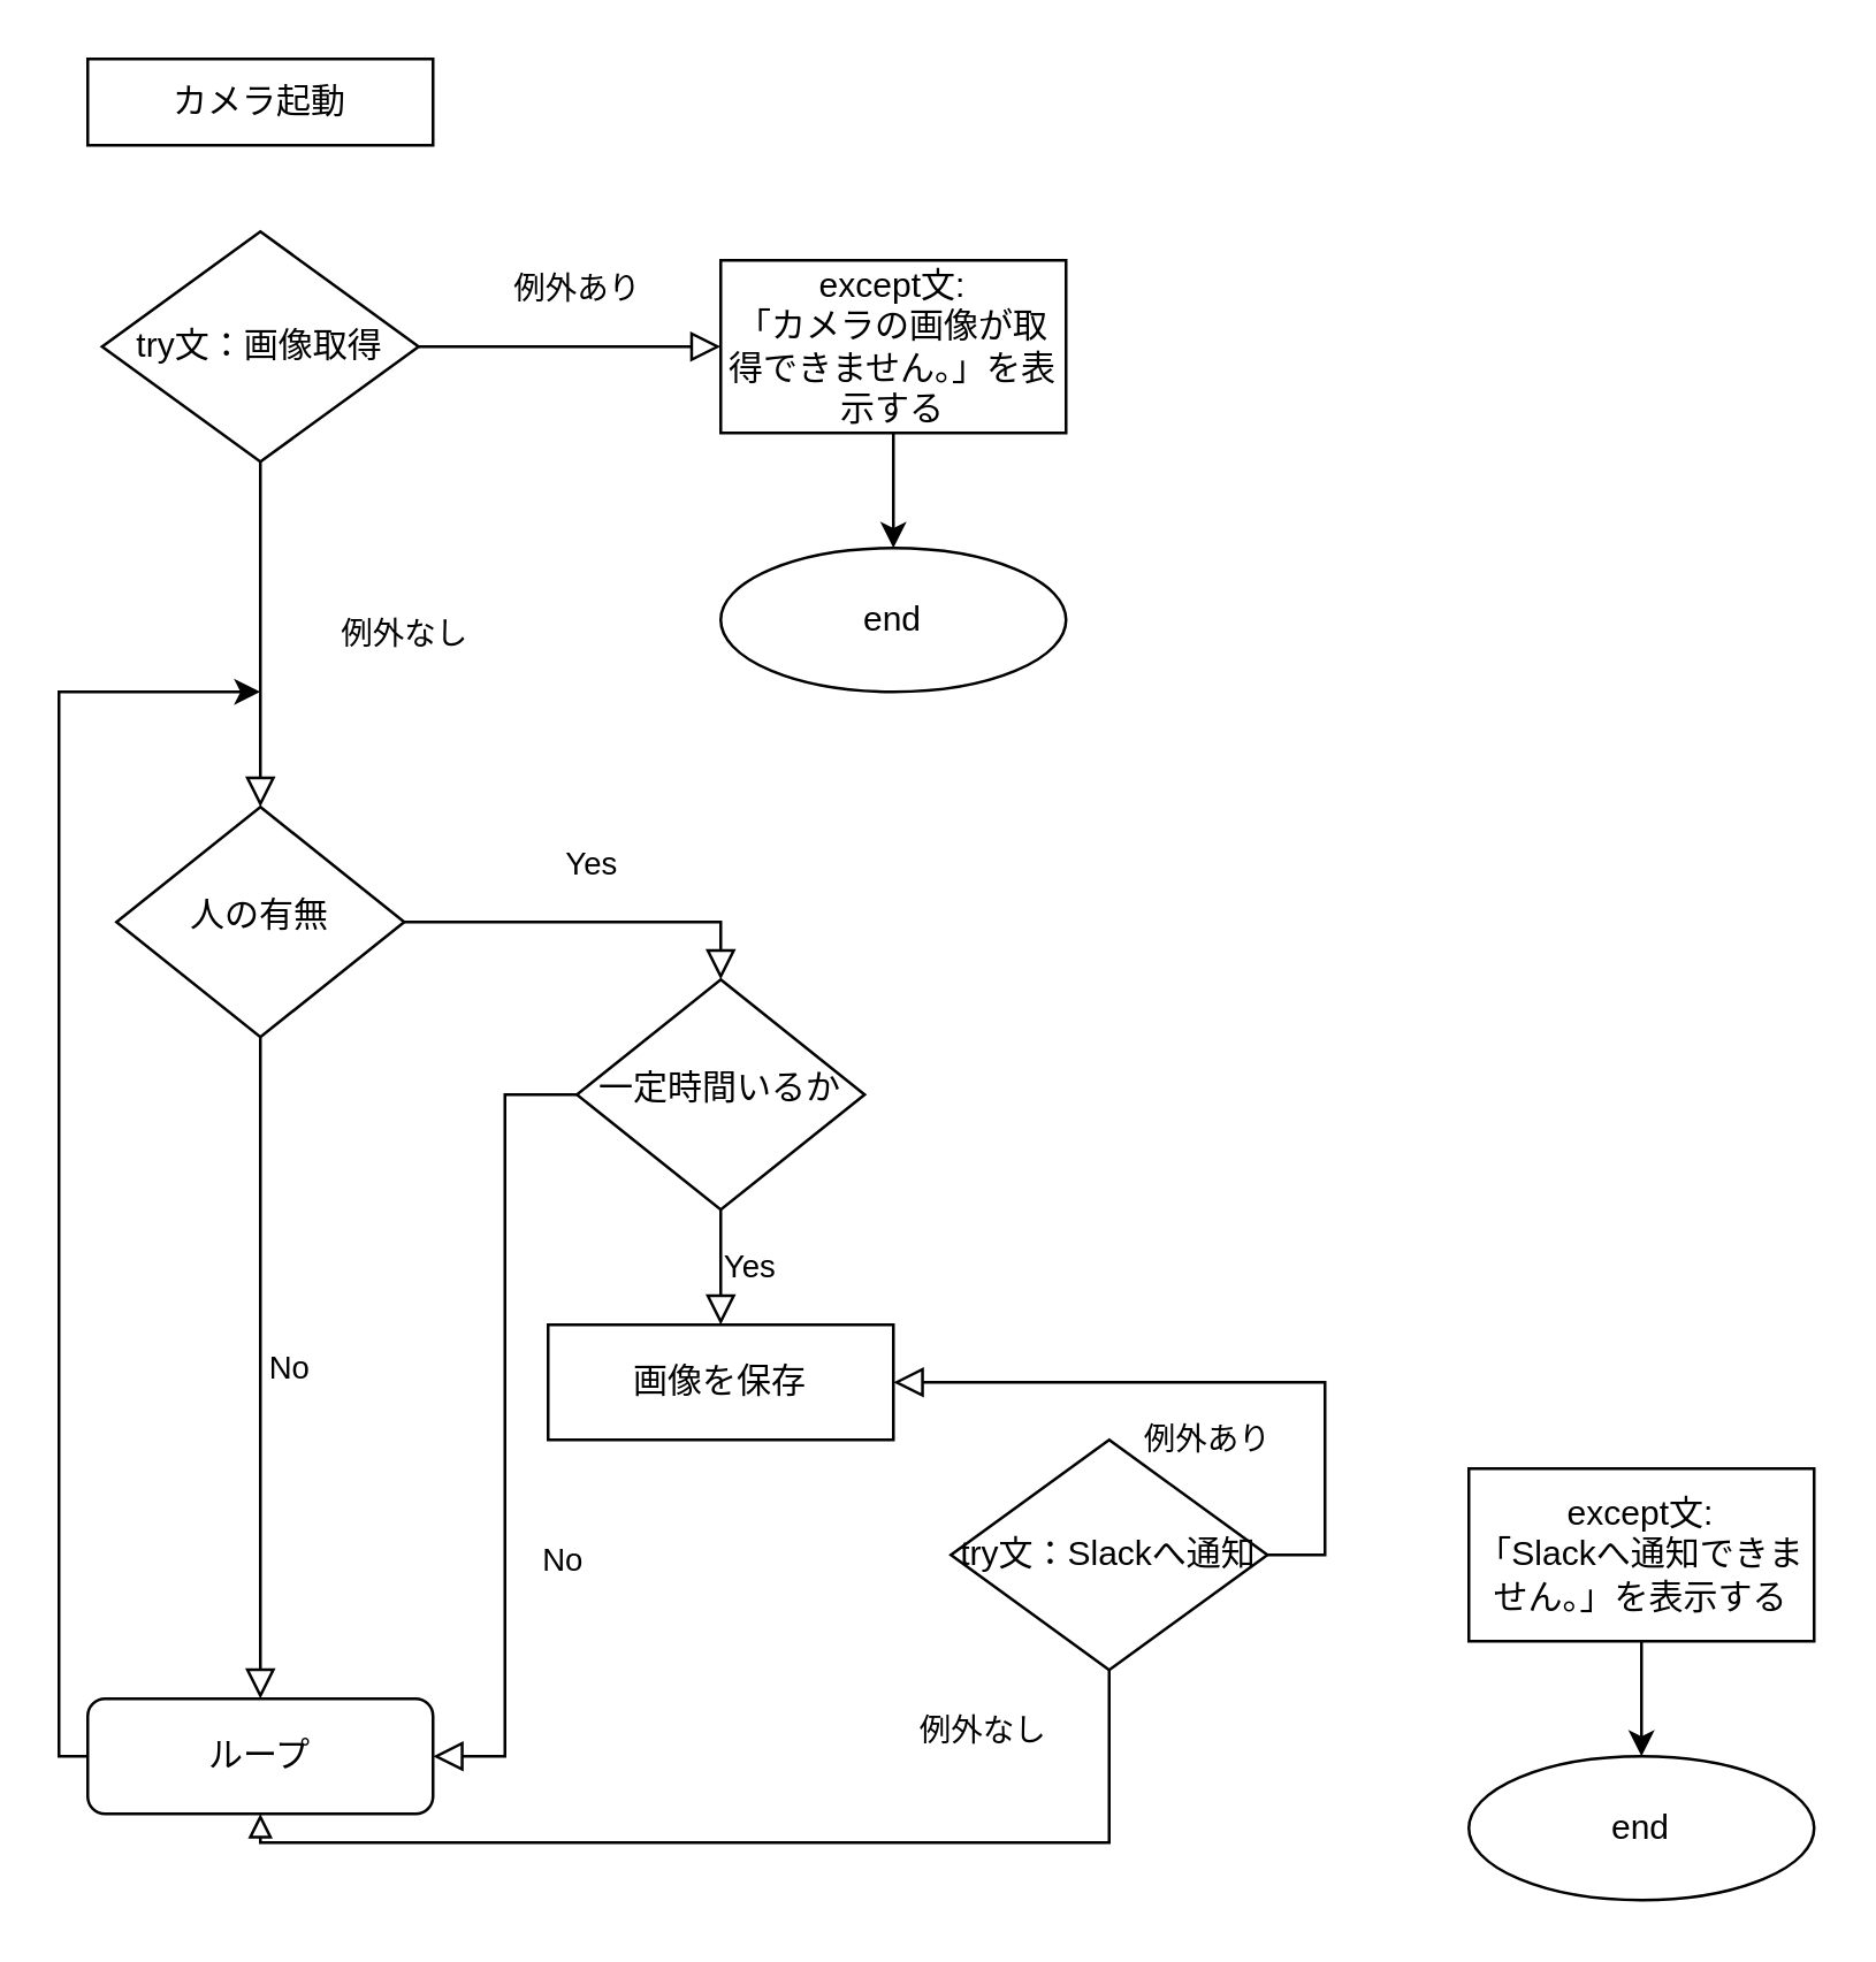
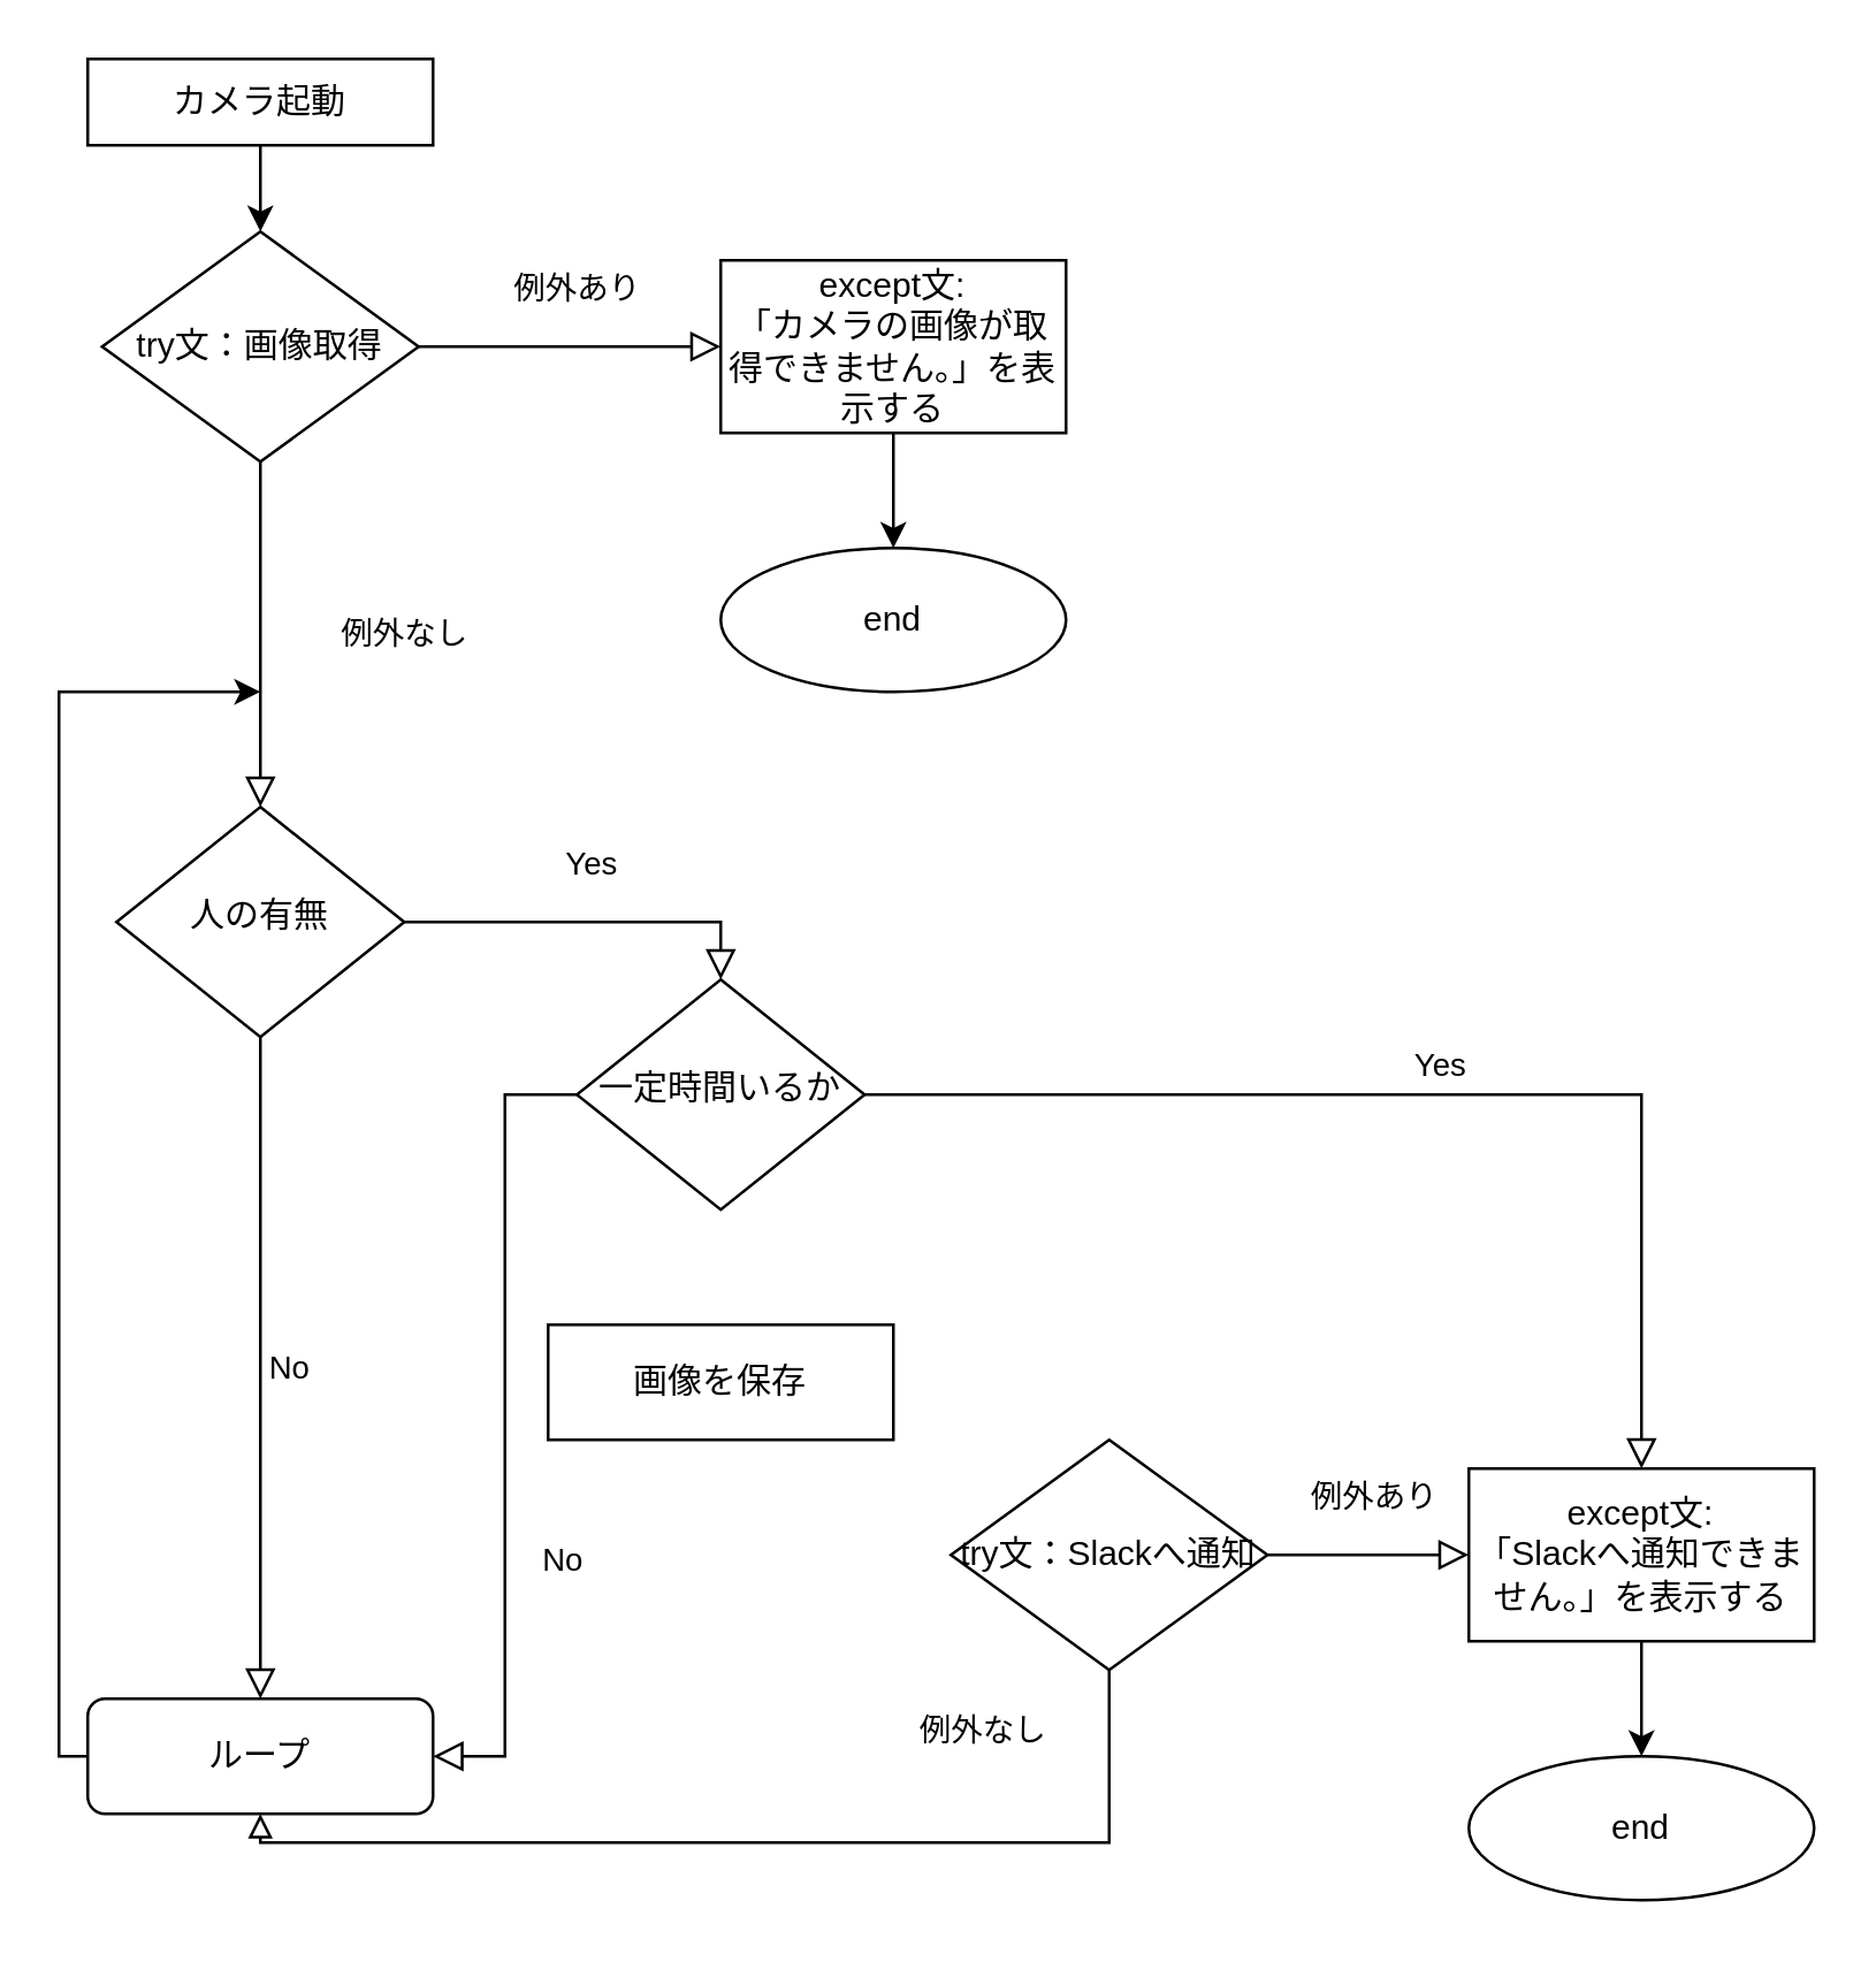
+ <mxCell id="9" value="" style="edgeStyle=orthogonalEdgeStyle;rounded=0;orthogonalLoop=1;jettySize=auto;html=1;" edge="1" parent="1" source="10" target="15"><mxGeometry relative="1" as="geometry" /></mxCell>
- <mxCell id="7" value="Yes" style="edgeStyle=orthogonalEdgeStyle;rounded=0;html=1;jettySize=auto;orthogonalLoop=1;fontSize=11;endArrow=block;endFill=0;endSize=8;strokeWidth=1;shadow=0;labelBackgroundColor=none;entryX=0.5;entryY=0;entryDx=0;entryDy=0;" parent="1" source="8" target="11" edge="1"><mxGeometry y="10" relative="1" as="geometry"><mxPoint as="offset" /><mxPoint x="190" y="440" as="targetPoint" /></mxGeometry></mxCell>
+ <mxCell id="7" value="Yes" style="edgeStyle=orthogonalEdgeStyle;rounded=0;html=1;jettySize=auto;orthogonalLoop=1;fontSize=11;endArrow=block;endFill=0;endSize=8;strokeWidth=1;shadow=0;labelBackgroundColor=none;" parent="1" source="8" target="24" edge="1"><mxGeometry y="10" relative="1" as="geometry"><mxPoint as="offset" /><mxPoint x="190" y="440" as="targetPoint" /></mxGeometry></mxCell>
- <mxCell id="22" value="例外あり" style="rounded=0;html=1;jettySize=auto;orthogonalLoop=1;fontSize=11;endArrow=block;endFill=0;endSize=8;strokeWidth=1;shadow=0;labelBackgroundColor=none;edgeStyle=orthogonalEdgeStyle;exitX=1;exitY=0.5;exitDx=0;exitDy=0;" edge="1" parent="1" source="21" target="11"><mxGeometry x="0.048" y="20" relative="1" as="geometry"><mxPoint as="offset" /><mxPoint x="395" y="460" as="sourcePoint" /><mxPoint x="595" y="450" as="targetPoint" /></mxGeometry></mxCell>
+ <mxCell id="22" value="例外あり" style="rounded=0;html=1;jettySize=auto;orthogonalLoop=1;fontSize=11;endArrow=block;endFill=0;endSize=8;strokeWidth=1;shadow=0;labelBackgroundColor=none;edgeStyle=orthogonalEdgeStyle;exitX=1;exitY=0.5;exitDx=0;exitDy=0;entryX=0;entryY=0.5;entryDx=0;entryDy=0;" edge="1" parent="1" source="21" target="24"><mxGeometry x="0.048" y="20" relative="1" as="geometry"><mxPoint as="offset" /><mxPoint x="395" y="460" as="sourcePoint" /><mxPoint x="595" y="450" as="targetPoint" /></mxGeometry></mxCell>
